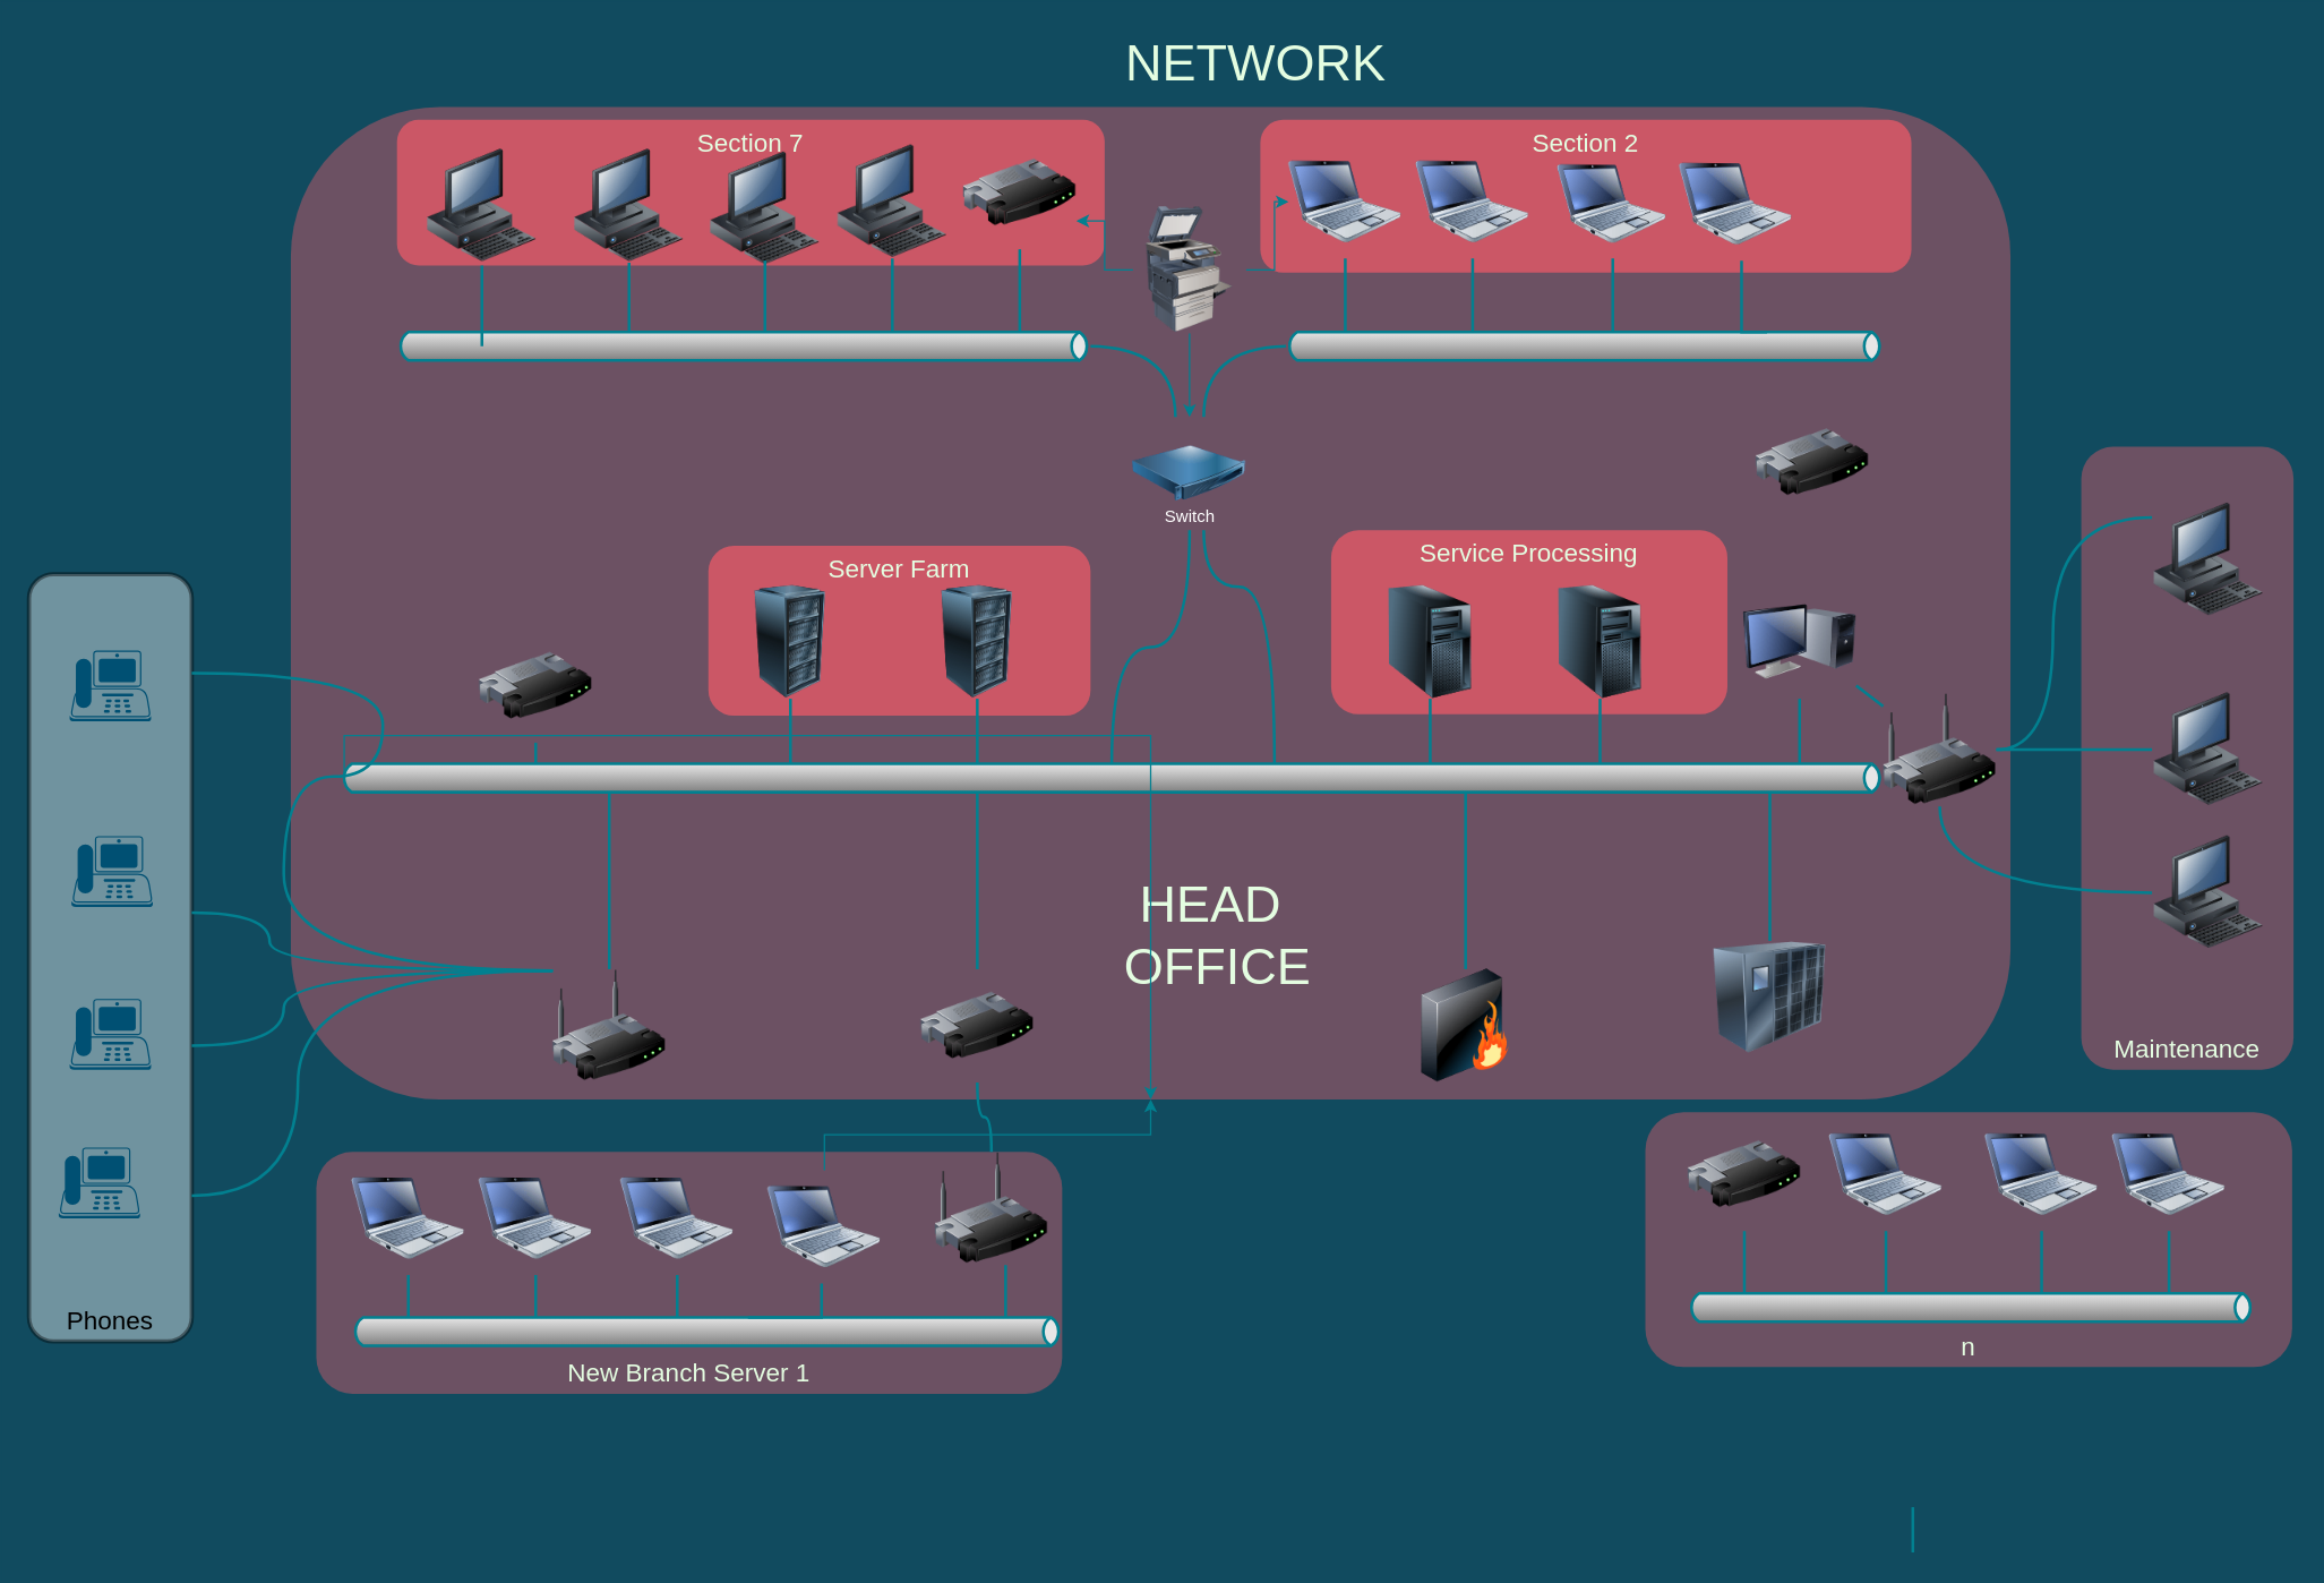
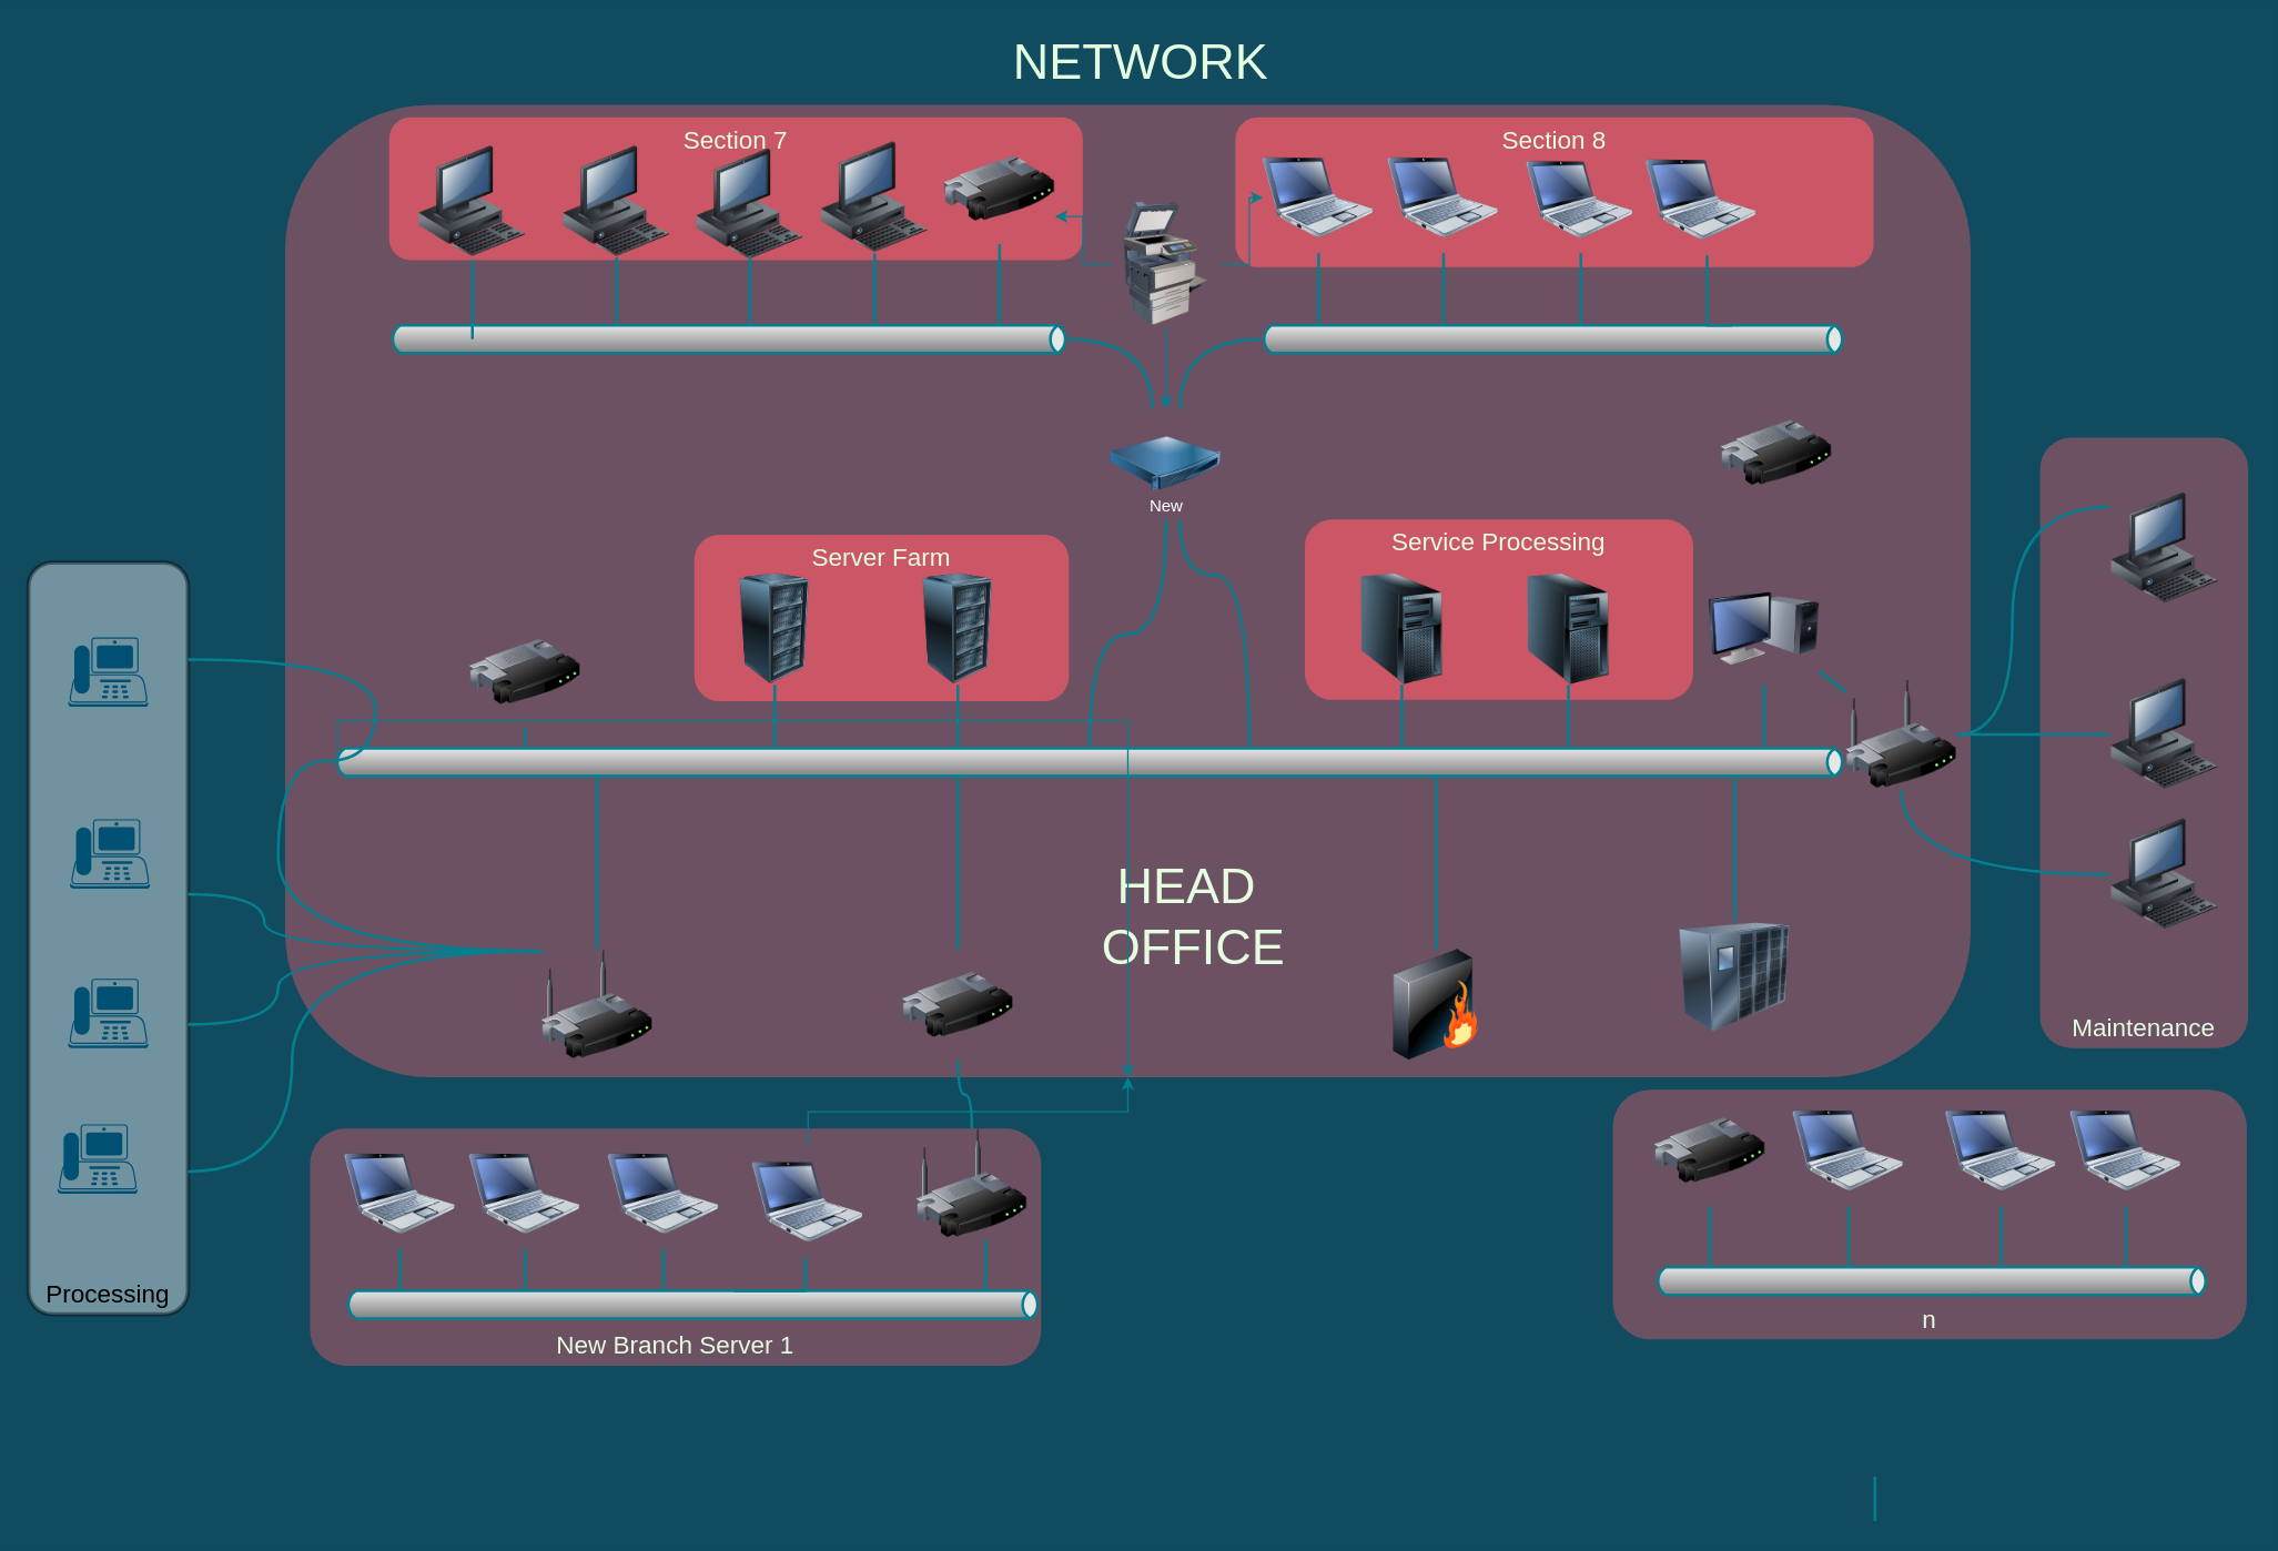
- <mxCell id="91" value="&amp;nbsp;NETWORK" style="text;html=1;strokeColor=none;fillColor=none;align=center;verticalAlign=middle;whiteSpace=wrap;overflow=hidden;shadow=0;fontSize=36;fontColor=#E4FDE1;fontStyle=0" parent="1" vertex="1"><mxGeometry x="192" y="20" width="1380" height="45" as="geometry" /></mxCell>
+ <mxCell id="91" value="&amp;nbsp;NETWORK" style="text;html=1;strokeColor=none;fillColor=none;align=center;verticalAlign=middle;whiteSpace=wrap;overflow=hidden;shadow=0;fontSize=36;fontColor=#E4FDE1;fontStyle=0" parent="1" vertex="1"><mxGeometry x="127" y="20" width="1380" height="45" as="geometry" /></mxCell>
- <mxCell id="7" value="&lt;span style=&quot;line-height: 17.182px&quot;&gt;Section 2&lt;/span&gt;&lt;br&gt;" style="rounded=1;whiteSpace=wrap;html=1;shadow=0;strokeColor=none;fillColor=#F45B69;fontSize=18;fontColor=#E4FDE1;verticalAlign=top;opacity=70;fontStyle=0;strokeWidth=3;" parent="1" vertex="1"><mxGeometry x="890" y="84" width="460" height="108" as="geometry" /></mxCell>
+ <mxCell id="7" value="&lt;span style=&quot;line-height: 17.182px&quot;&gt;Section 8&lt;/span&gt;&lt;br&gt;" style="rounded=1;whiteSpace=wrap;html=1;shadow=0;strokeColor=none;fillColor=#F45B69;fontSize=18;fontColor=#E4FDE1;verticalAlign=top;opacity=70;fontStyle=0;strokeWidth=3;" parent="1" vertex="1"><mxGeometry x="890" y="84" width="460" height="108" as="geometry" /></mxCell>
- <mxCell id="107" value="&lt;font color=&quot;#ffffff&quot;&gt;Switch&lt;/font&gt;" style="text;html=1;resizable=0;autosize=1;align=center;verticalAlign=middle;points=[];fillColor=none;strokeColor=none;rounded=0;" vertex="1" parent="1"><mxGeometry x="810" y="350" width="60" height="30" as="geometry" /></mxCell>
+ <mxCell id="107" value="&lt;font color=&quot;#ffffff&quot;&gt;New&lt;/font&gt;" style="text;html=1;resizable=0;autosize=1;align=center;verticalAlign=middle;points=[];fillColor=none;strokeColor=none;rounded=0;" vertex="1" parent="1"><mxGeometry x="810" y="350" width="60" height="30" as="geometry" /></mxCell>
- <mxCell id="10" value="Phones" style="rounded=1;whiteSpace=wrap;html=1;shadow=0;fontSize=18;verticalAlign=bottom;fontStyle=0;opacity=40;strokeWidth=3;" parent="1" vertex="1"><mxGeometry x="20" y="405" width="115" height="542" as="geometry" /></mxCell>
+ <mxCell id="10" value="Processing" style="rounded=1;whiteSpace=wrap;html=1;shadow=0;fontSize=18;verticalAlign=bottom;fontStyle=0;opacity=40;strokeWidth=3;" parent="1" vertex="1"><mxGeometry x="20" y="405" width="115" height="542" as="geometry" /></mxCell>
